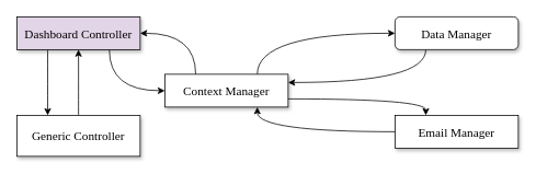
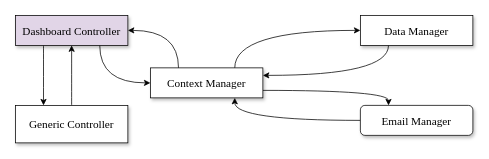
- <mxCell id="3" value="&lt;font face=&quot;computer modern&quot; style=&quot;font-size: 15px&quot;&gt;Data Manager&lt;/font&gt;" style="whiteSpace=wrap;html=1;shadow=1;strokeWidth=1;rounded=1;" parent="1" vertex="1"><mxGeometry x="480" y="20" width="150" height="40" as="geometry" /></mxCell>
+ <mxCell id="3" value="&lt;font face=&quot;computer modern&quot; style=&quot;font-size: 15px&quot;&gt;Data Manager&lt;/font&gt;" style="rounded=0;whiteSpace=wrap;html=1;shadow=1;strokeWidth=1;" parent="1" vertex="1"><mxGeometry x="480" y="20" width="150" height="40" as="geometry" /></mxCell>
- <mxCell id="9" value="&lt;font face=&quot;computer modern&quot; style=&quot;font-size: 15px&quot;&gt;Email Manager&lt;/font&gt;" style="rounded=0;whiteSpace=wrap;html=1;shadow=1;strokeWidth=1;" parent="1" vertex="1"><mxGeometry x="480" y="140" width="150" height="40" as="geometry" /></mxCell>
+ <mxCell id="9" value="&lt;font face=&quot;computer modern&quot; style=&quot;font-size: 15px&quot;&gt;Email Manager&lt;/font&gt;" style="whiteSpace=wrap;html=1;shadow=1;strokeWidth=1;rounded=1;" parent="1" vertex="1"><mxGeometry x="480" y="140" width="150" height="40" as="geometry" /></mxCell>
